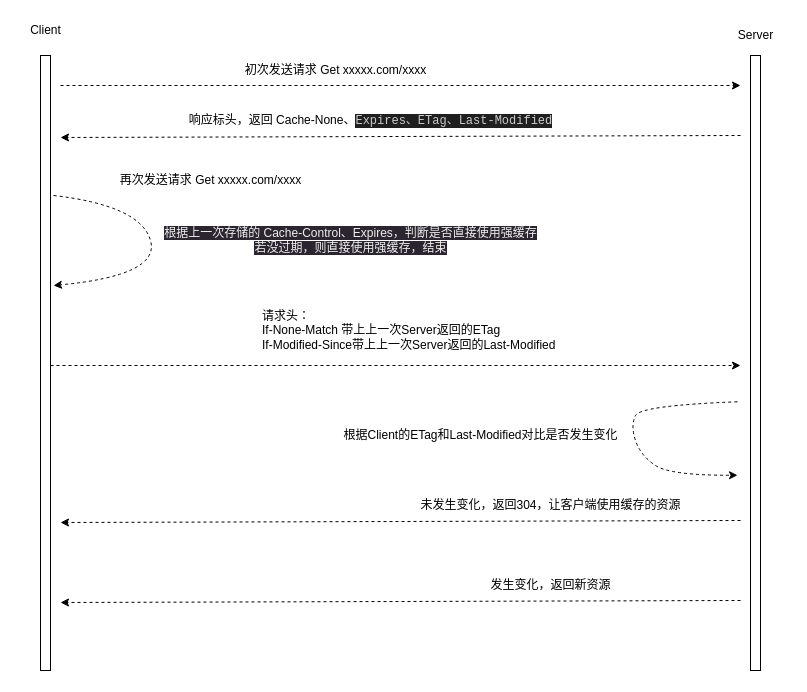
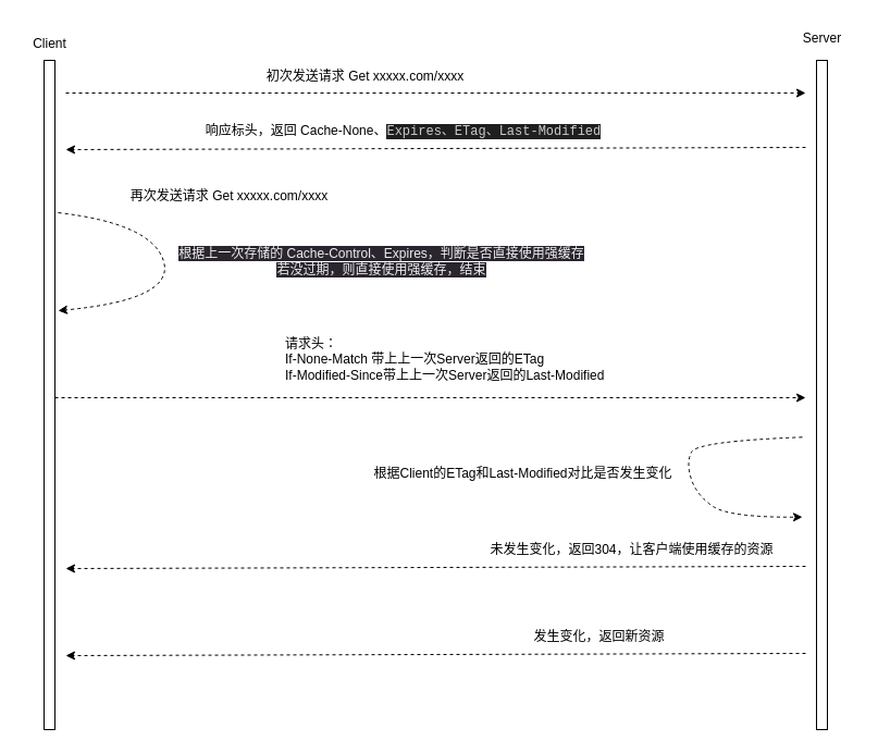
- <mxCell id="6" value="Client" style="text;html=1;align=center;verticalAlign=middle;resizable=0;points=[];autosize=1;strokeColor=none;fillColor=none;" parent="1" vertex="1"><mxGeometry x="20" y="15" width="50" height="30" as="geometry" /></mxCell>
+ <mxCell id="6" value="Client" style="text;html=1;align=center;verticalAlign=middle;resizable=0;points=[];autosize=1;strokeColor=none;fillColor=none;" parent="1" vertex="1"><mxGeometry x="20" y="25" width="50" height="30" as="geometry" /></mxCell>
- <mxCell id="18" value="未发生变化，返回304，让客户端使用缓存的资源" style="text;html=1;align=center;verticalAlign=middle;resizable=0;points=[];autosize=1;strokeColor=none;fillColor=none;" parent="1" vertex="1"><mxGeometry x="410" y="490" width="280" height="30" as="geometry" /></mxCell>
+ <mxCell id="18" value="未发生变化，返回304，让客户端使用缓存的资源" style="text;html=1;align=center;verticalAlign=middle;resizable=0;points=[];autosize=1;strokeColor=none;fillColor=none;" parent="1" vertex="1"><mxGeometry x="440" y="490" width="280" height="30" as="geometry" /></mxCell>
